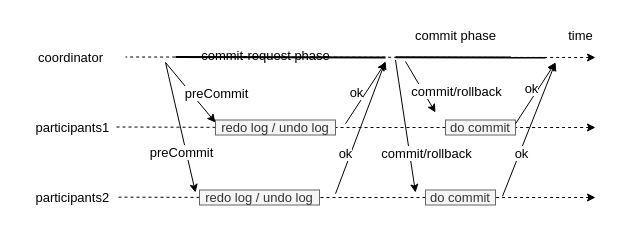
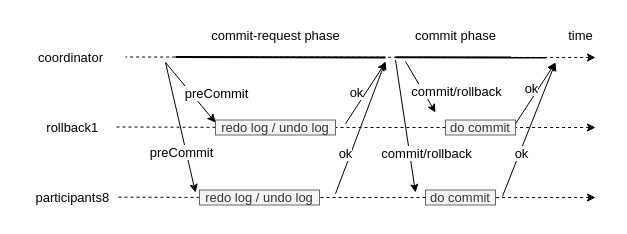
- <mxCell id="9" value="commit-request phase" style="text;html=1;align=center;verticalAlign=middle;resizable=0;points=[];autosize=1;strokeColor=none;fillColor=none;fontSize=13;" vertex="1" parent="1"><mxGeometry x="190" y="40" width="150" height="30" as="geometry" /></mxCell>
+ <mxCell id="9" value="commit-request phase" style="text;html=1;align=center;verticalAlign=middle;resizable=0;points=[];autosize=1;strokeColor=none;fillColor=none;fontSize=13;" vertex="1" parent="1"><mxGeometry x="200" y="20" width="150" height="30" as="geometry" /></mxCell>
- <mxCell id="5" value="&amp;nbsp;participants1" style="text;html=1;align=center;verticalAlign=middle;resizable=0;points=[];autosize=1;strokeColor=none;fillColor=none;fontSize=13;" vertex="1" parent="1"><mxGeometry x="20" y="112" width="100" height="30" as="geometry" /></mxCell>
+ <mxCell id="5" value="&amp;nbsp;rollback1" style="text;html=1;align=center;verticalAlign=middle;resizable=0;points=[];autosize=1;strokeColor=none;fillColor=none;fontSize=13;" vertex="1" parent="1"><mxGeometry x="20" y="112" width="100" height="30" as="geometry" /></mxCell>
- <mxCell id="7" value="&amp;nbsp;participants2" style="text;html=1;align=center;verticalAlign=middle;resizable=0;points=[];autosize=1;strokeColor=none;fillColor=none;fontSize=13;" vertex="1" parent="1"><mxGeometry x="20" y="182" width="100" height="30" as="geometry" /></mxCell>
+ <mxCell id="7" value="&amp;nbsp;participants8" style="text;html=1;align=center;verticalAlign=middle;resizable=0;points=[];autosize=1;strokeColor=none;fillColor=none;fontSize=13;" vertex="1" parent="1"><mxGeometry x="20" y="182" width="100" height="30" as="geometry" /></mxCell>
